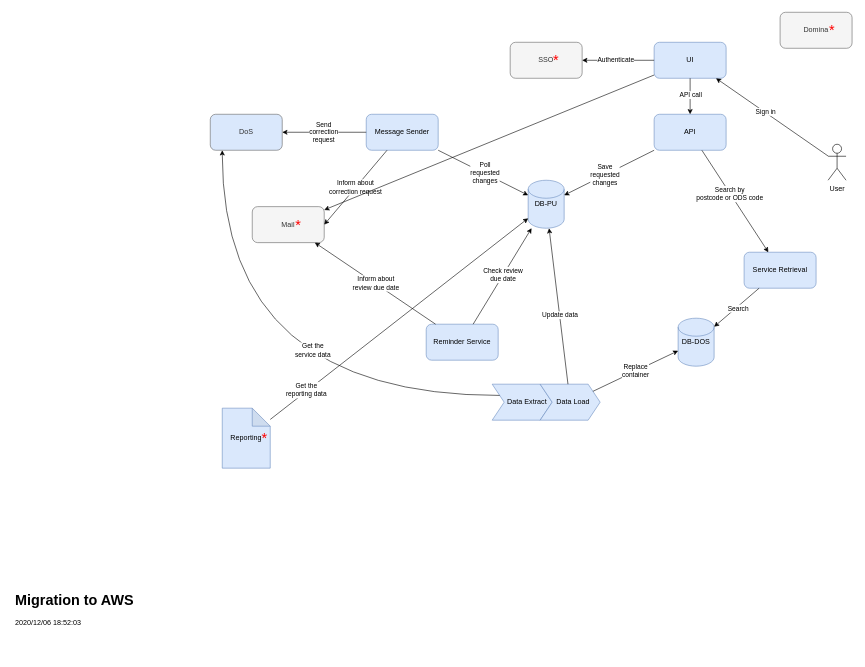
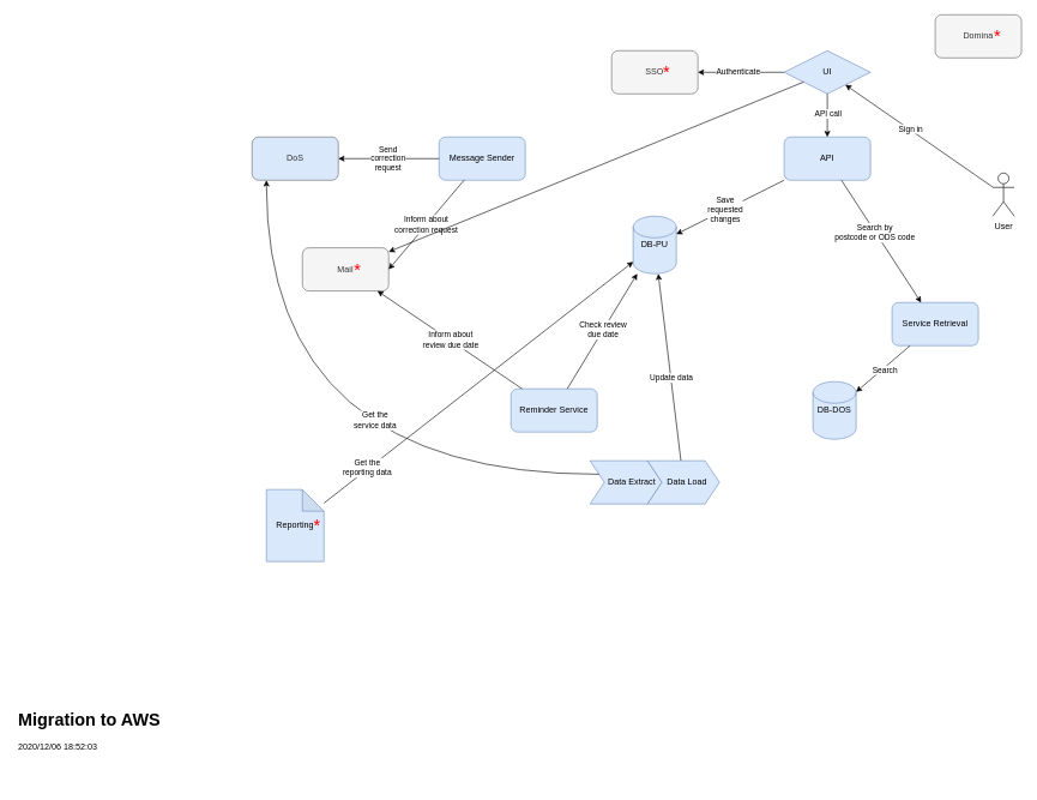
- <mxCell id="2" value="UI" style="rounded=1;whiteSpace=wrap;html=1;fillColor=#dae8fc;strokeColor=#6c8ebf;" parent="1" vertex="1"><mxGeometry x="1090" y="70" width="120" height="60" as="geometry" /></mxCell>
+ <mxCell id="2" value="UI" style="rhombus;whiteSpace=wrap;html=1;fillColor=#dae8fc;strokeColor=#6c8ebf;" parent="1" vertex="1"><mxGeometry x="1090" y="70" width="120" height="60" as="geometry" /></mxCell>
- <mxCell id="23" value="" style="endArrow=classic;html=1;" parent="1" source="7" target="10" edge="1"><mxGeometry width="50" height="50" relative="1" as="geometry"><mxPoint x="840" y="360" as="sourcePoint" /><mxPoint x="890" y="310" as="targetPoint" /></mxGeometry></mxCell>
- <mxCell id="24" value="Poll&lt;br&gt;requested&lt;br&gt;changes" style="edgeLabel;html=1;align=center;verticalAlign=middle;resizable=0;points=[];" parent="23" vertex="1" connectable="0"><mxGeometry x="0.03" y="1" relative="1" as="geometry"><mxPoint as="offset" /></mxGeometry></mxCell>
- <mxCell id="41" value="Replace&lt;br&gt;container" style="endArrow=classic;html=1;" parent="1" source="14" target="11" edge="1"><mxGeometry width="50" height="50" relative="1" as="geometry"><mxPoint x="800" y="410" as="sourcePoint" /><mxPoint x="850" y="360" as="targetPoint" /></mxGeometry></mxCell>
